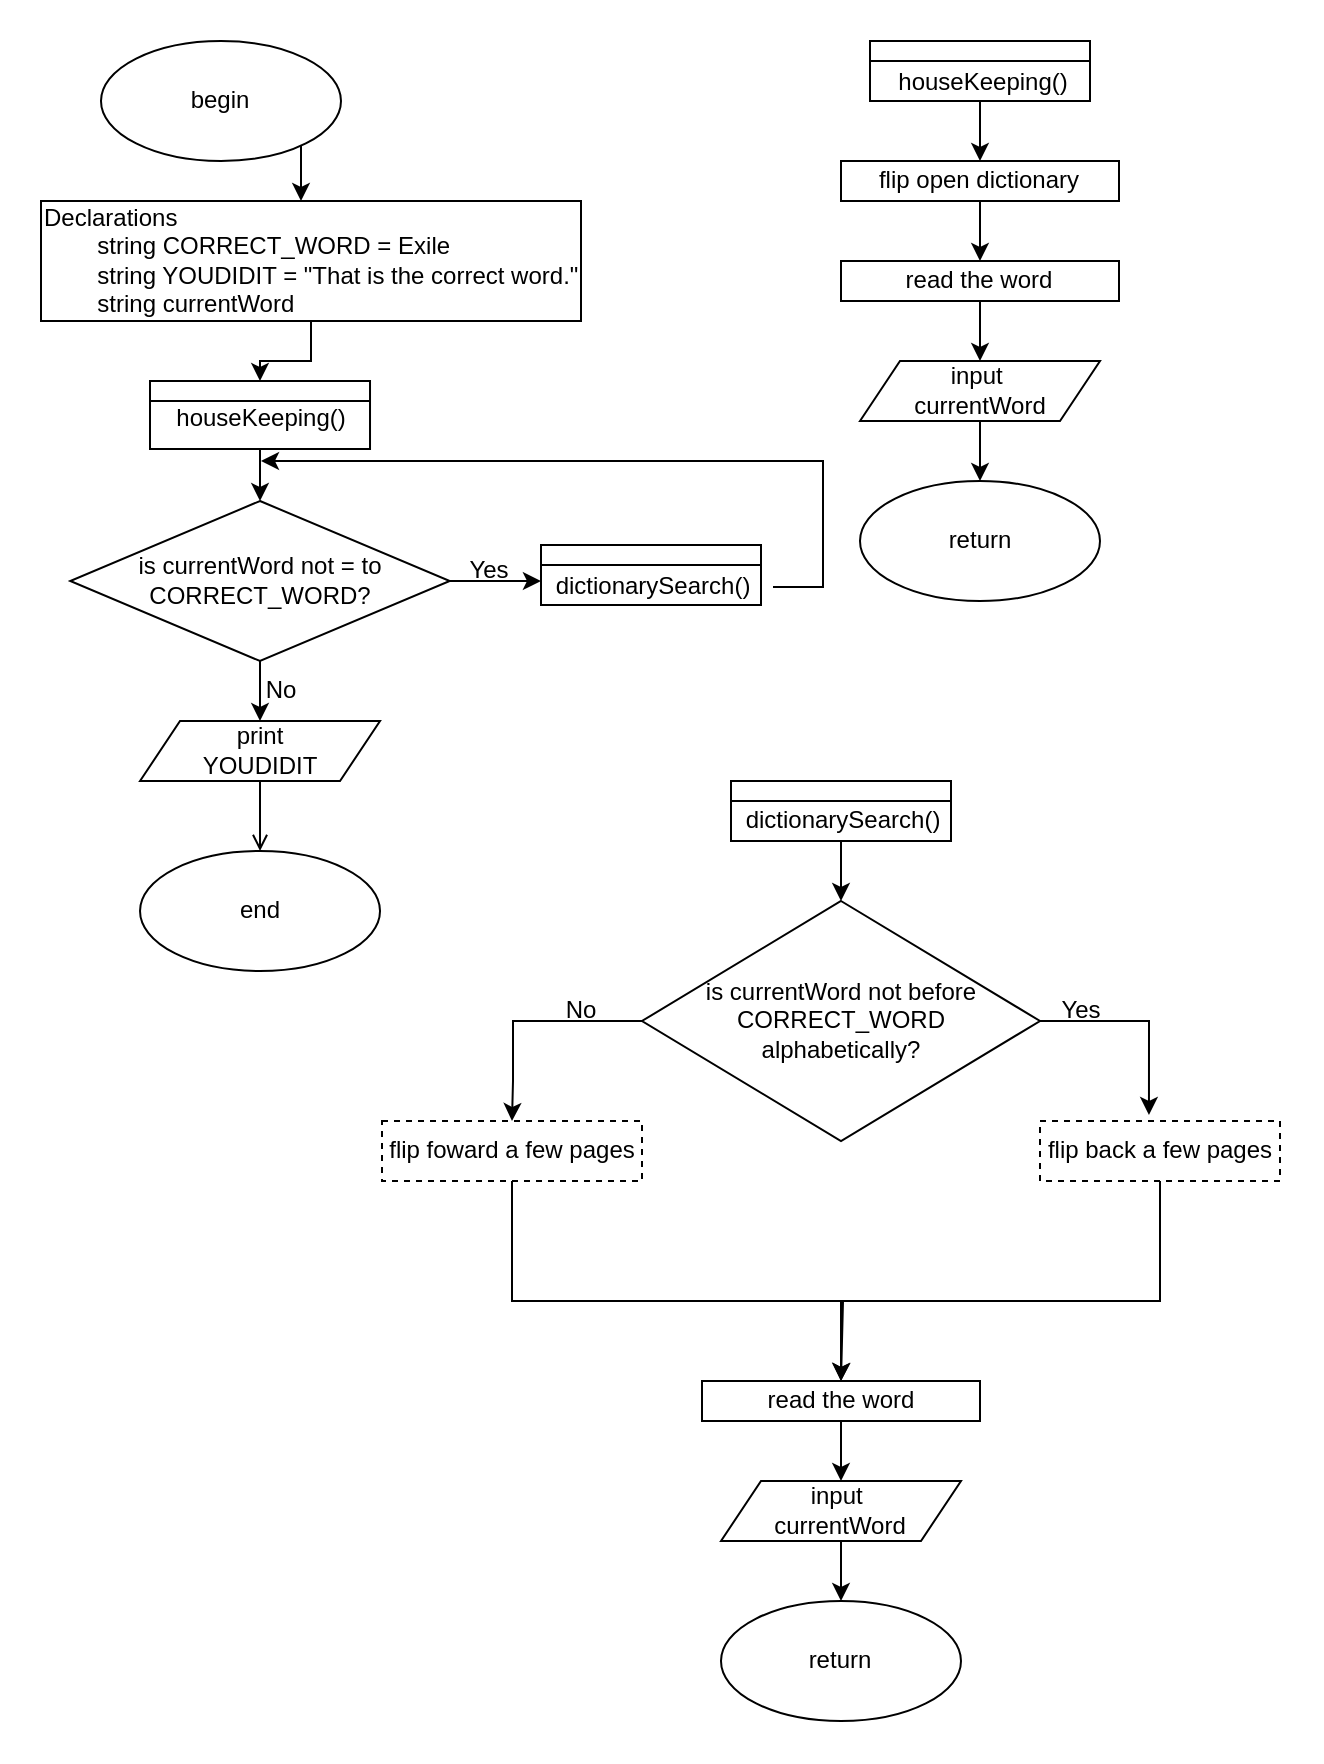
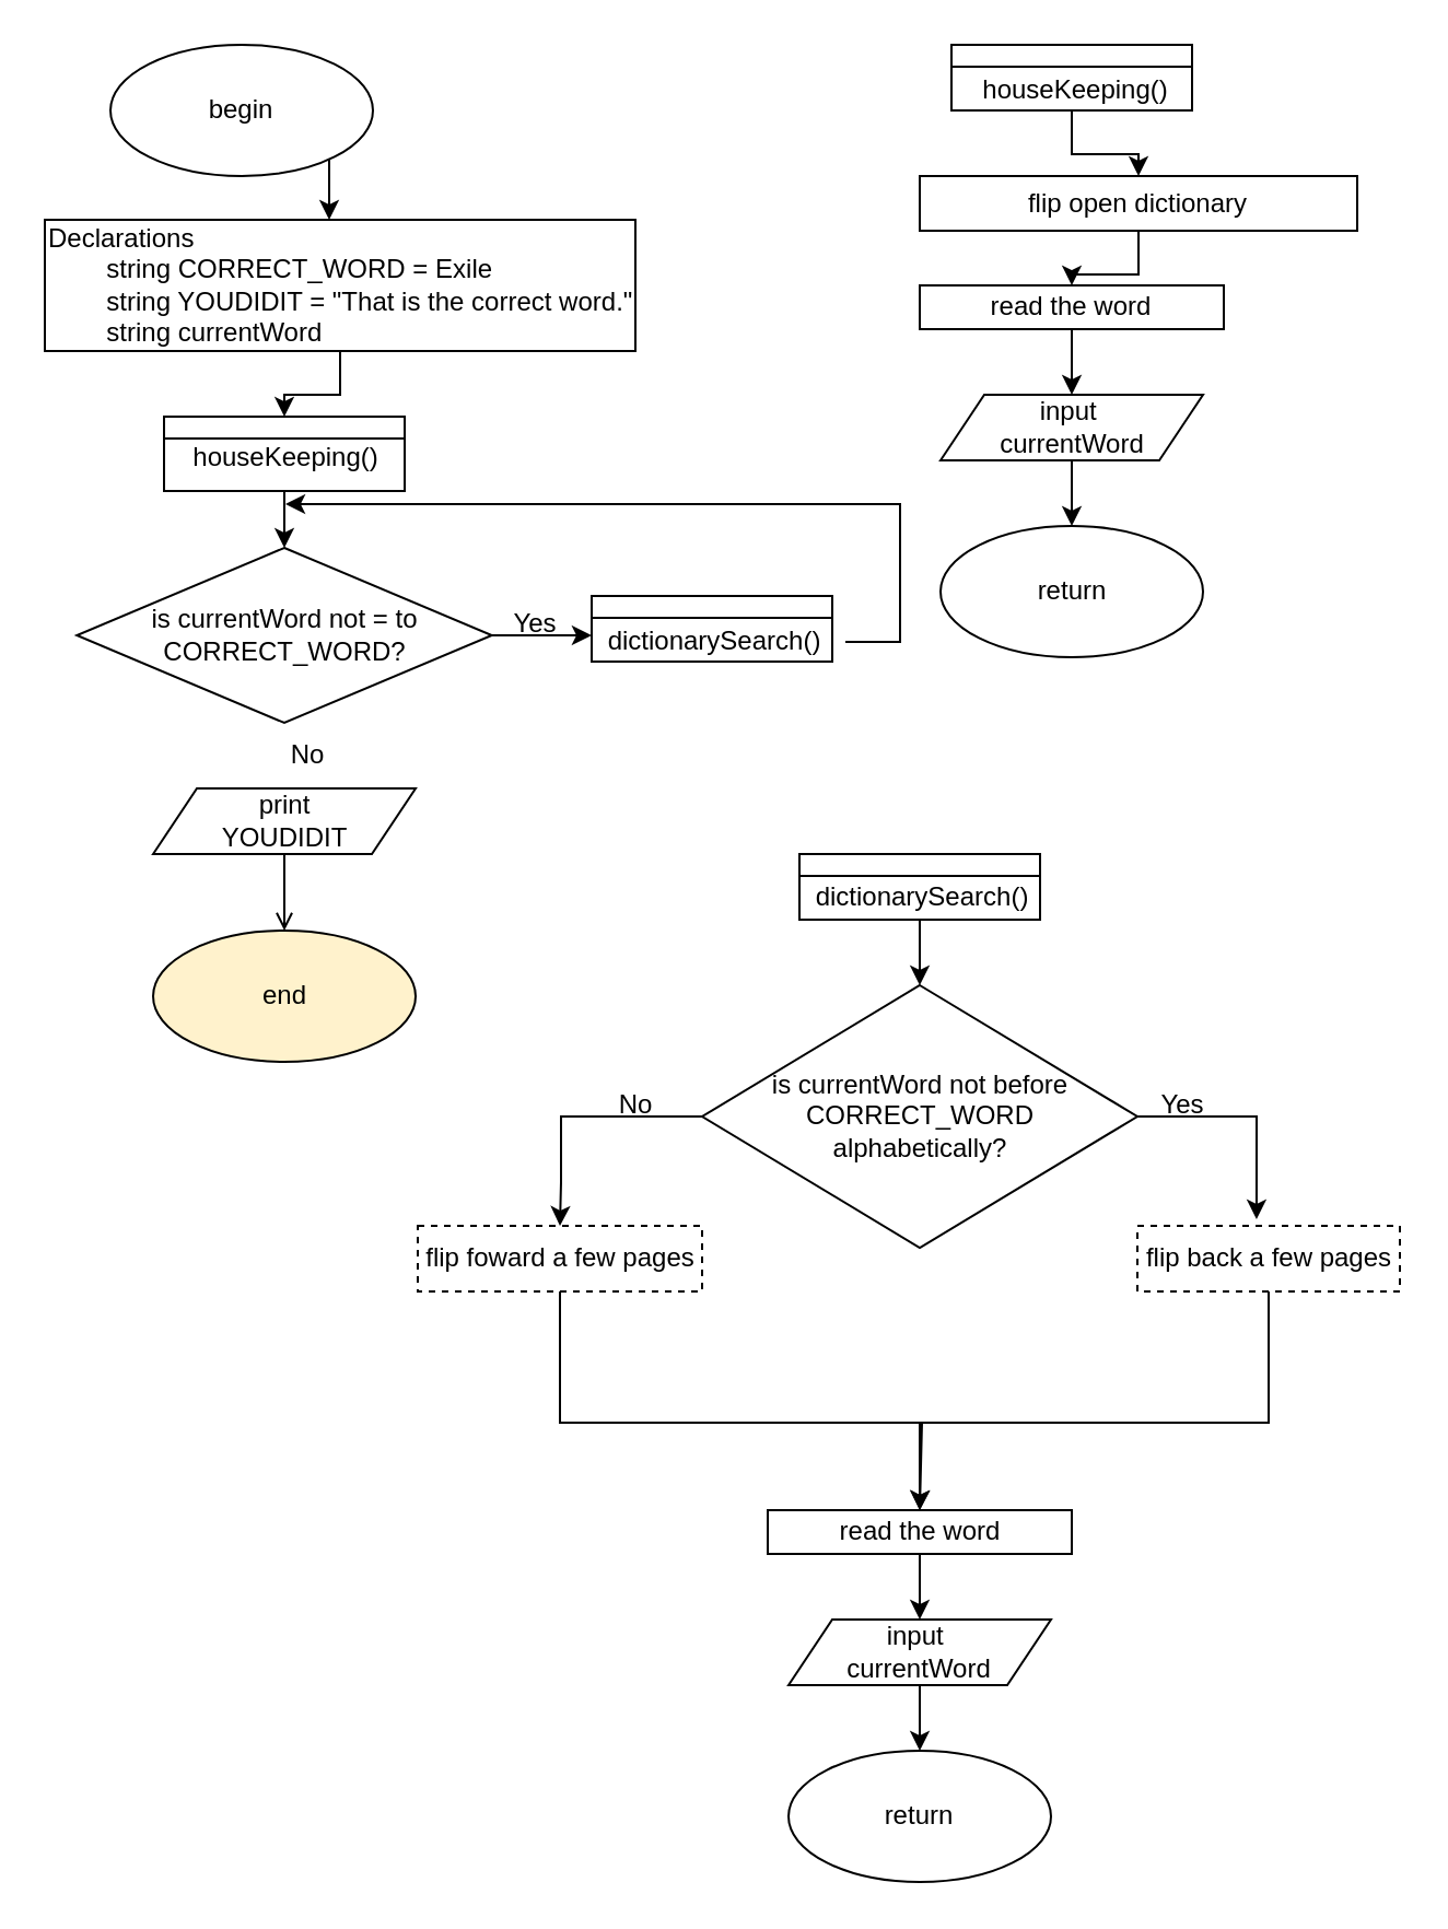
- <mxCell id="13" value="flip open dictionary" style="rounded=0;whiteSpace=wrap;html=1;" vertex="1" parent="1"><mxGeometry x="420" y="80" width="139" height="20" as="geometry" /></mxCell>
+ <mxCell id="13" value="flip open dictionary" style="rounded=0;whiteSpace=wrap;html=1;" vertex="1" parent="1"><mxGeometry x="420" y="80" width="200" height="25" as="geometry" /></mxCell>
- <mxCell id="19" value="" style="edgeStyle=orthogonalEdgeStyle;rounded=0;orthogonalLoop=1;jettySize=auto;html=1;" edge="1" parent="1" source="20" target="44"><mxGeometry relative="1" as="geometry" /></mxCell>
- <mxCell id="45" value="end" style="ellipse;whiteSpace=wrap;html=1;" vertex="1" parent="1"><mxGeometry x="69.51" y="425" width="120" height="60" as="geometry" /></mxCell>
+ <mxCell id="45" value="end" style="ellipse;whiteSpace=wrap;html=1;fillColor=#fff2cc;" vertex="1" parent="1"><mxGeometry x="69.51" y="425" width="120" height="60" as="geometry" /></mxCell>
